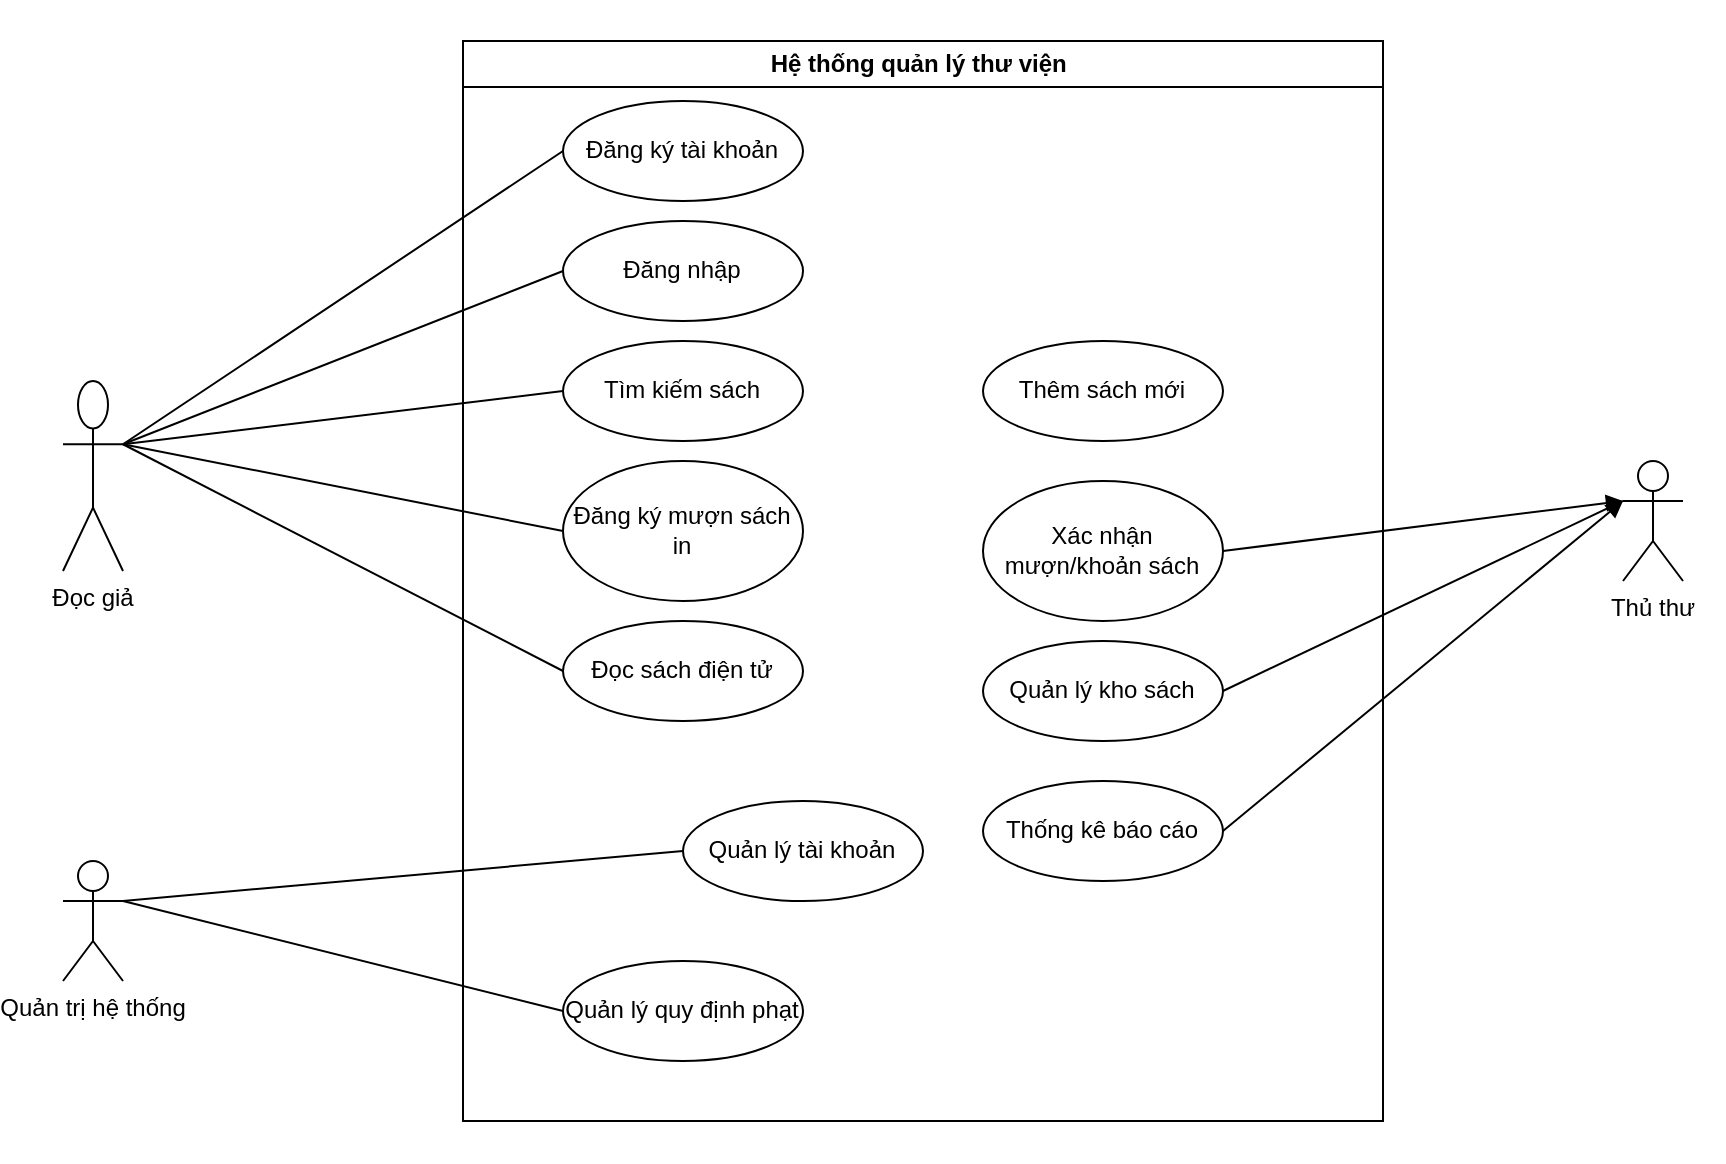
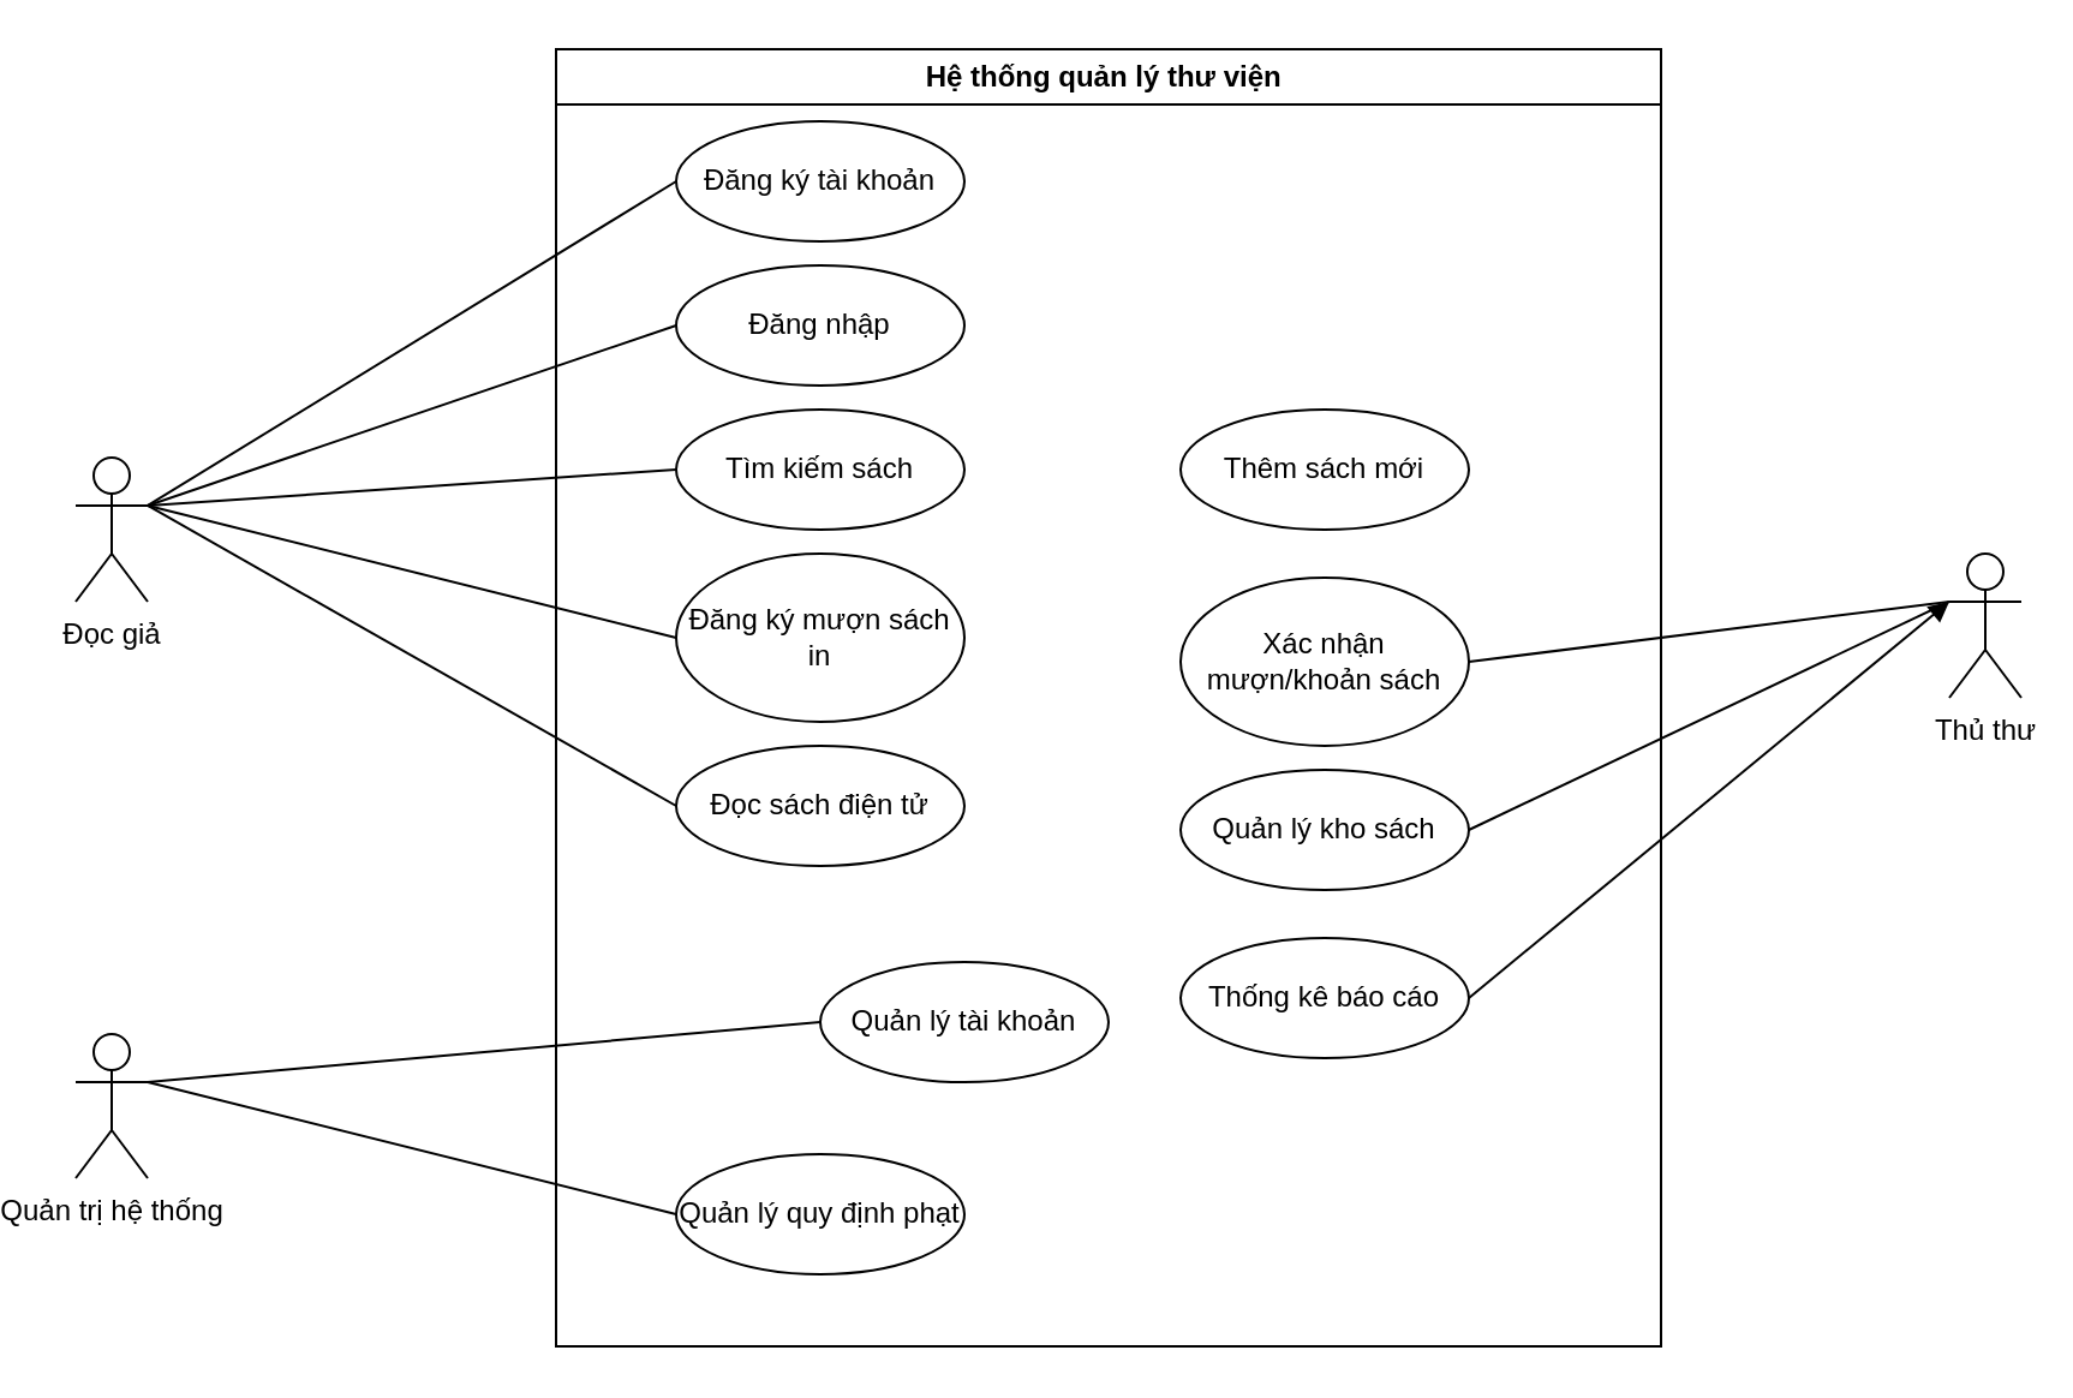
- <mxCell id="14" value="Đọc giả" style="shape=umlActor;verticalLabelPosition=bottom;verticalAlign=top;html=1;outlineConnect=0;" vertex="1" parent="1"><mxGeometry x="20" y="190" width="30" height="95" as="geometry" /></mxCell>
+ <mxCell id="14" value="Đọc giả" style="shape=umlActor;verticalLabelPosition=bottom;verticalAlign=top;html=1;outlineConnect=0;" vertex="1" parent="1"><mxGeometry x="20" y="190" width="30" height="60" as="geometry" /></mxCell>
- <mxCell id="24" value="" style="endArrow=block;html=1;rounded=0;entryX=0;entryY=0.333;entryDx=0;entryDy=0;entryPerimeter=0;exitX=1;exitY=0.5;exitDx=0;exitDy=0;" edge="1" parent="1" source="11" target="16"><mxGeometry width="50" height="50" relative="1" as="geometry"><mxPoint x="520" y="430" as="sourcePoint" /><mxPoint x="570" y="380" as="targetPoint" /></mxGeometry></mxCell>
+ <mxCell id="24" value="" style="endArrow=none;html=1;rounded=0;entryX=0;entryY=0.333;entryDx=0;entryDy=0;entryPerimeter=0;exitX=1;exitY=0.5;exitDx=0;exitDy=0;" edge="1" parent="1" source="11" target="16"><mxGeometry width="50" height="50" relative="1" as="geometry"><mxPoint x="520" y="430" as="sourcePoint" /><mxPoint x="570" y="380" as="targetPoint" /></mxGeometry></mxCell>
